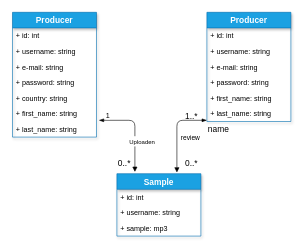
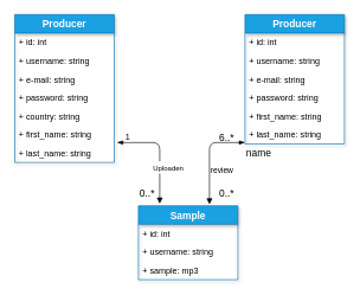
- <mxCell id="27" value="1..*" style="text;html=1;resizable=0;points=[];autosize=1;align=left;verticalAlign=top;spacingTop=-4;fontSize=14;fontFamily=Helvetica;" vertex="1" parent="1"><mxGeometry x="306" y="182" width="40" height="20" as="geometry" /></mxCell>
+ <mxCell id="27" value="6..*" style="text;html=1;resizable=0;points=[];autosize=1;align=left;verticalAlign=top;spacingTop=-4;fontSize=14;fontFamily=Helvetica;" vertex="1" parent="1"><mxGeometry x="306" y="182" width="40" height="20" as="geometry" /></mxCell>
- <mxCell id="28" value="&lt;font style=&quot;font-size: 11px&quot;&gt;review&lt;/font&gt;" style="text;html=1;resizable=0;points=[];autosize=1;align=left;verticalAlign=top;spacingTop=-4;fontSize=14;fontFamily=Helvetica;fontColor=none;" vertex="1" parent="1"><mxGeometry x="299" y="218" width="50" height="20" as="geometry" /></mxCell>
+ <mxCell id="28" value="&lt;font style=&quot;font-size: 11px&quot;&gt;review&lt;/font&gt;" style="text;html=1;resizable=0;points=[];autosize=1;align=left;verticalAlign=top;spacingTop=-4;fontSize=14;fontFamily=Helvetica;fontColor=none;" vertex="1" parent="1"><mxGeometry x="294" y="228" width="50" height="20" as="geometry" /></mxCell>
